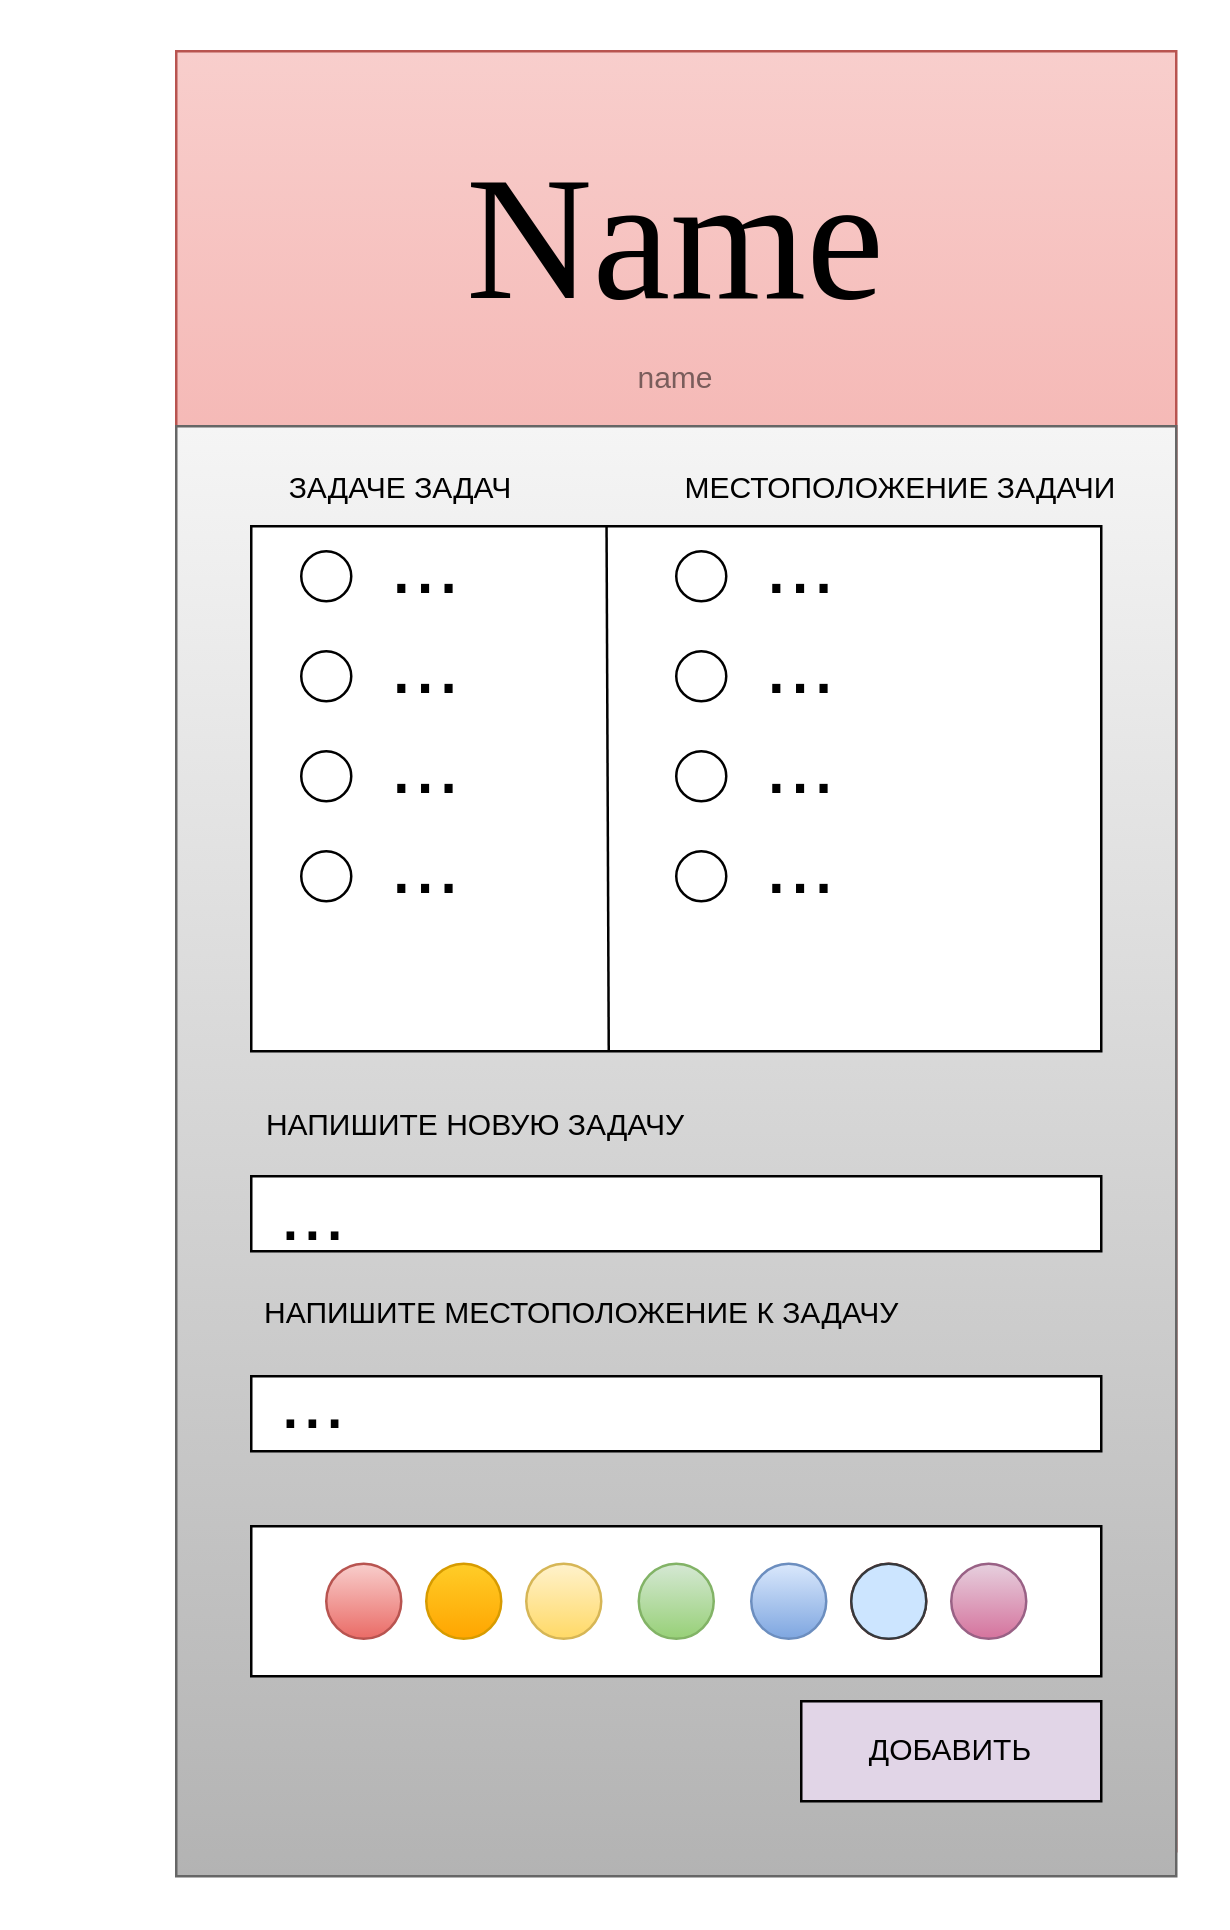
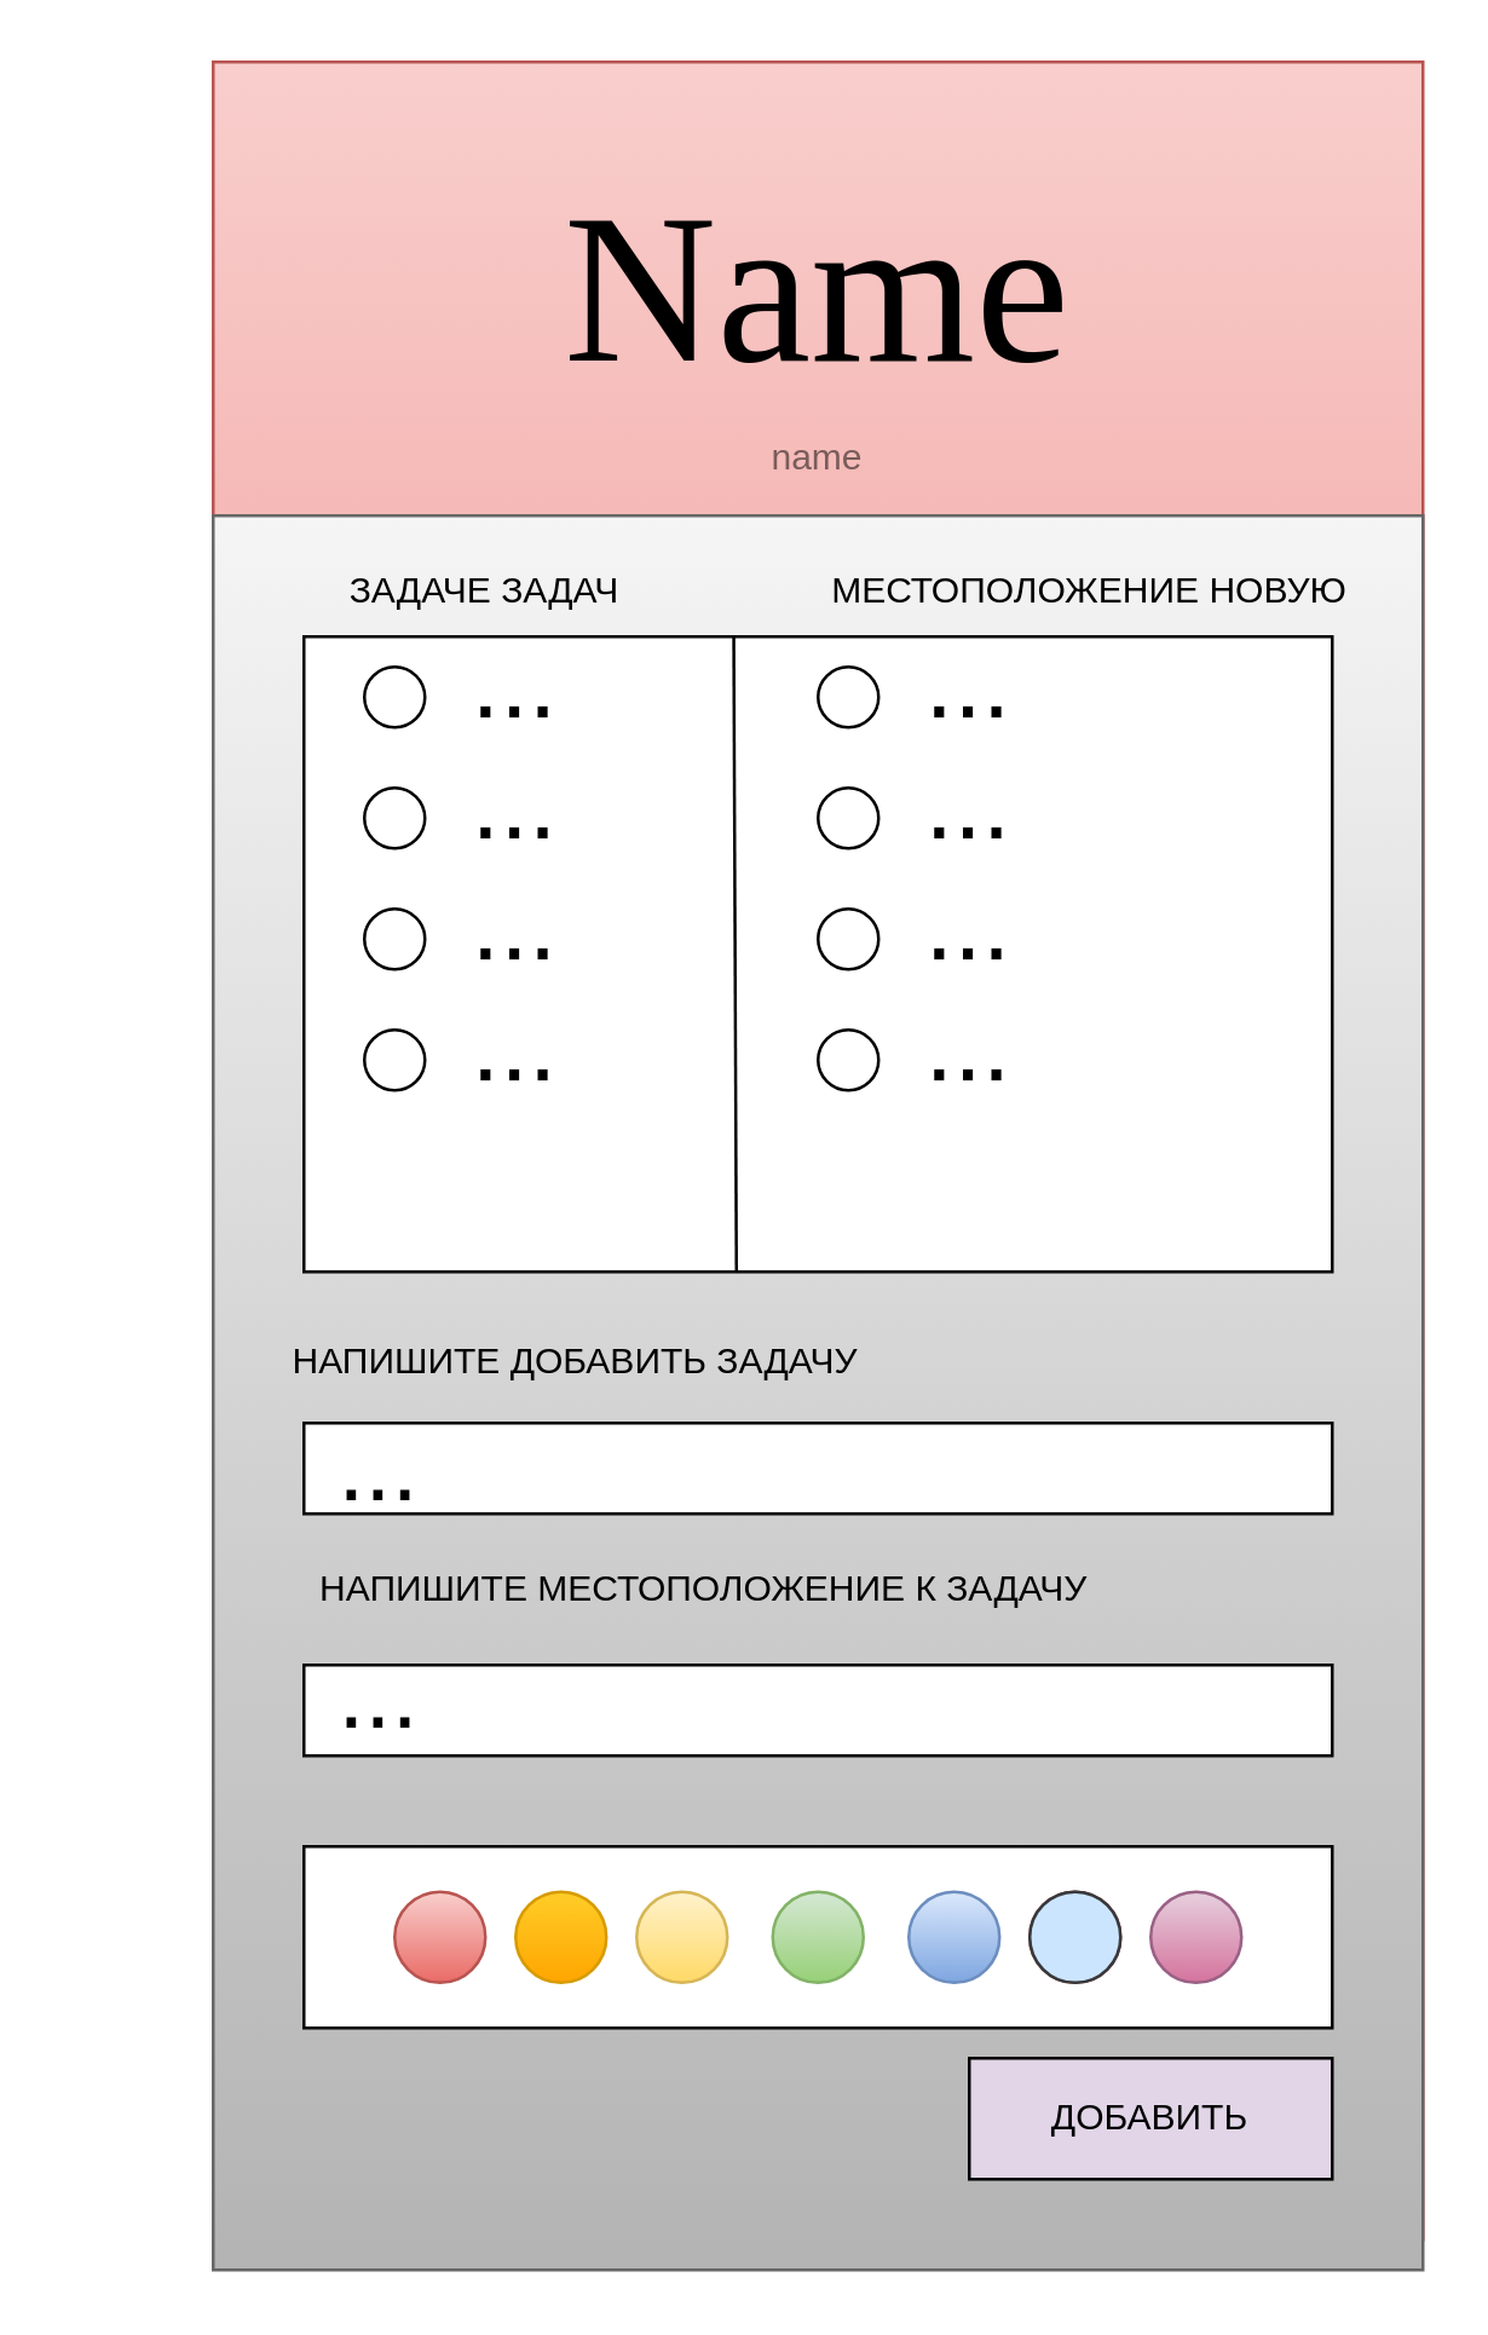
- <mxCell id="29" value="МЕСТОПОЛОЖЕНИЕ ЗАДАЧИ" style="text;html=1;align=center;verticalAlign=middle;whiteSpace=wrap;rounded=0;" vertex="1" parent="1"><mxGeometry x="270" y="180" width="180" height="30" as="geometry" /></mxCell>
+ <mxCell id="29" value="МЕСТОПОЛОЖЕНИЕ НОВУЮ" style="text;html=1;align=center;verticalAlign=middle;whiteSpace=wrap;rounded=0;" vertex="1" parent="1"><mxGeometry x="270" y="180" width="180" height="30" as="geometry" /></mxCell>
- <mxCell id="10" value="НАПИШИТЕ НОВУЮ ЗАДАЧУ" style="text;html=1;align=center;verticalAlign=middle;whiteSpace=wrap;rounded=0;" vertex="1" parent="1"><mxGeometry x="20" y="430" width="340" height="40" as="geometry" /></mxCell>
+ <mxCell id="10" value="НАПИШИТЕ ДОБАВИТЬ ЗАДАЧУ" style="text;html=1;align=center;verticalAlign=middle;whiteSpace=wrap;rounded=0;" vertex="1" parent="1"><mxGeometry x="20" y="430" width="340" height="40" as="geometry" /></mxCell>
